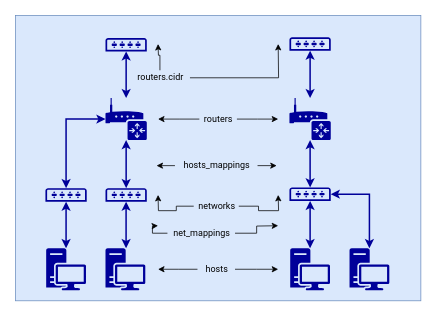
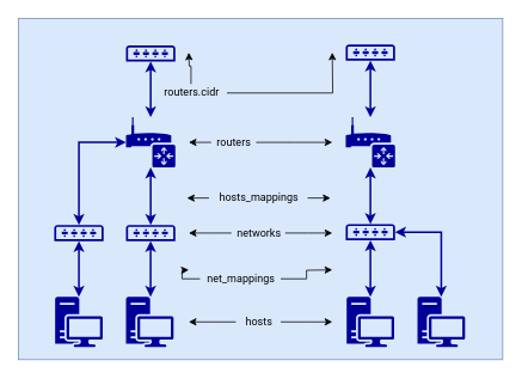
- <mxCell id="38" value="routers" style="text;html=1;align=center;verticalAlign=middle;resizable=0;points=[];autosize=1;fontFamily=Roboto;fontSource=https%3A%2F%2Ffonts.googleapis.com%2Fcss%3Ffamily%3DRoboto;fontSize=12;" parent="11" vertex="1"><mxGeometry x="265" y="148" width="50" height="20" as="geometry" /></mxCell>
+ <mxCell id="38" value="routers" style="text;html=1;align=center;verticalAlign=middle;resizable=0;points=[];autosize=1;fontFamily=Roboto;fontSource=https%3A%2F%2Ffonts.googleapis.com%2Fcss%3Ffamily%3DRoboto;fontSize=12;" parent="11" vertex="1"><mxGeometry x="235" y="148" width="50" height="20" as="geometry" /></mxCell>
- <mxCell id="35" value="networks" style="text;html=1;align=center;verticalAlign=middle;resizable=0;points=[];autosize=1;fontFamily=Roboto;fontSource=https%3A%2F%2Ffonts.googleapis.com%2Fcss%3Ffamily%3DRoboto;fontSize=12;" parent="11" vertex="1"><mxGeometry x="257.5" y="264" width="60" height="20" as="geometry" /></mxCell>
+ <mxCell id="35" value="networks" style="text;html=1;align=center;verticalAlign=middle;resizable=0;points=[];autosize=1;fontFamily=Roboto;fontSource=https%3A%2F%2Ffonts.googleapis.com%2Fcss%3Ffamily%3DRoboto;fontSize=12;" parent="11" vertex="1"><mxGeometry x="257.5" y="249" width="60" height="20" as="geometry" /></mxCell>
